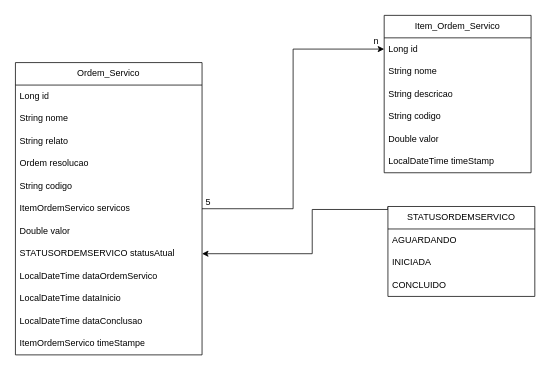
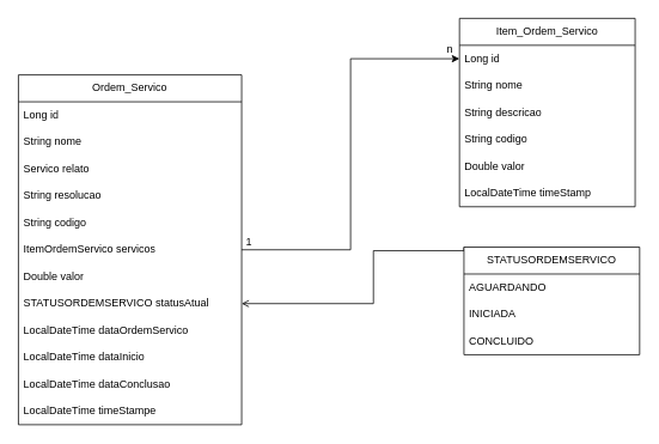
- <mxCell id="5" value="String relato" style="text;strokeColor=none;fillColor=none;align=left;verticalAlign=middle;spacingLeft=4;spacingRight=4;overflow=hidden;points=[[0,0.5],[1,0.5]];portConstraint=eastwest;rotatable=0;whiteSpace=wrap;html=1;" parent="2" vertex="1"><mxGeometry y="90" width="249" height="30" as="geometry" /></mxCell>
+ <mxCell id="5" value="Servico relato" style="text;strokeColor=none;fillColor=none;align=left;verticalAlign=middle;spacingLeft=4;spacingRight=4;overflow=hidden;points=[[0,0.5],[1,0.5]];portConstraint=eastwest;rotatable=0;whiteSpace=wrap;html=1;" parent="2" vertex="1"><mxGeometry y="90" width="249" height="30" as="geometry" /></mxCell>
- <mxCell id="6" value="Ordem resolucao" style="text;strokeColor=none;fillColor=none;align=left;verticalAlign=middle;spacingLeft=4;spacingRight=4;overflow=hidden;points=[[0,0.5],[1,0.5]];portConstraint=eastwest;rotatable=0;whiteSpace=wrap;html=1;" parent="2" vertex="1"><mxGeometry y="120" width="249" height="30" as="geometry" /></mxCell>
+ <mxCell id="6" value="String resolucao" style="text;strokeColor=none;fillColor=none;align=left;verticalAlign=middle;spacingLeft=4;spacingRight=4;overflow=hidden;points=[[0,0.5],[1,0.5]];portConstraint=eastwest;rotatable=0;whiteSpace=wrap;html=1;" parent="2" vertex="1"><mxGeometry y="120" width="249" height="30" as="geometry" /></mxCell>
- <mxCell id="28" value="5" style="text;html=1;align=center;verticalAlign=middle;resizable=0;points=[];autosize=1;strokeColor=none;fillColor=none;" parent="1" vertex="1"><mxGeometry x="264" y="257" width="25" height="26" as="geometry" /></mxCell>
+ <mxCell id="28" value="1" style="text;html=1;align=center;verticalAlign=middle;resizable=0;points=[];autosize=1;strokeColor=none;fillColor=none;" parent="1" vertex="1"><mxGeometry x="264" y="257" width="25" height="26" as="geometry" /></mxCell>
- <mxCell id="22" style="edgeStyle=orthogonalEdgeStyle;rounded=0;orthogonalLoop=1;jettySize=auto;html=1;exitX=0;exitY=0;exitDx=0;exitDy=0;entryX=1;entryY=0.5;entryDx=0;entryDy=0;" parent="1" source="23" target="10" edge="1"><mxGeometry relative="1" as="geometry"><Array as="points"><mxPoint x="517" y="279" /><mxPoint x="416" y="279" /><mxPoint x="416" y="338" /></Array></mxGeometry></mxCell>
+ <mxCell id="22" style="edgeStyle=orthogonalEdgeStyle;rounded=0;orthogonalLoop=1;jettySize=auto;html=1;exitX=0;exitY=0;exitDx=0;exitDy=0;entryX=1;entryY=0.5;entryDx=0;entryDy=0;endArrow=open;" parent="1" source="23" target="10" edge="1"><mxGeometry relative="1" as="geometry"><Array as="points"><mxPoint x="517" y="279" /><mxPoint x="416" y="279" /><mxPoint x="416" y="338" /></Array></mxGeometry></mxCell>
- <mxCell id="14" value="ItemOrdemServico timeStampe" style="text;strokeColor=none;fillColor=none;align=left;verticalAlign=middle;spacingLeft=4;spacingRight=4;overflow=hidden;points=[[0,0.5],[1,0.5]];portConstraint=eastwest;rotatable=0;whiteSpace=wrap;html=1;" parent="2" vertex="1"><mxGeometry y="360" width="249" height="30" as="geometry" /></mxCell>
+ <mxCell id="14" value="LocalDateTime timeStampe" style="text;strokeColor=none;fillColor=none;align=left;verticalAlign=middle;spacingLeft=4;spacingRight=4;overflow=hidden;points=[[0,0.5],[1,0.5]];portConstraint=eastwest;rotatable=0;whiteSpace=wrap;html=1;" parent="2" vertex="1"><mxGeometry y="360" width="249" height="30" as="geometry" /></mxCell>
